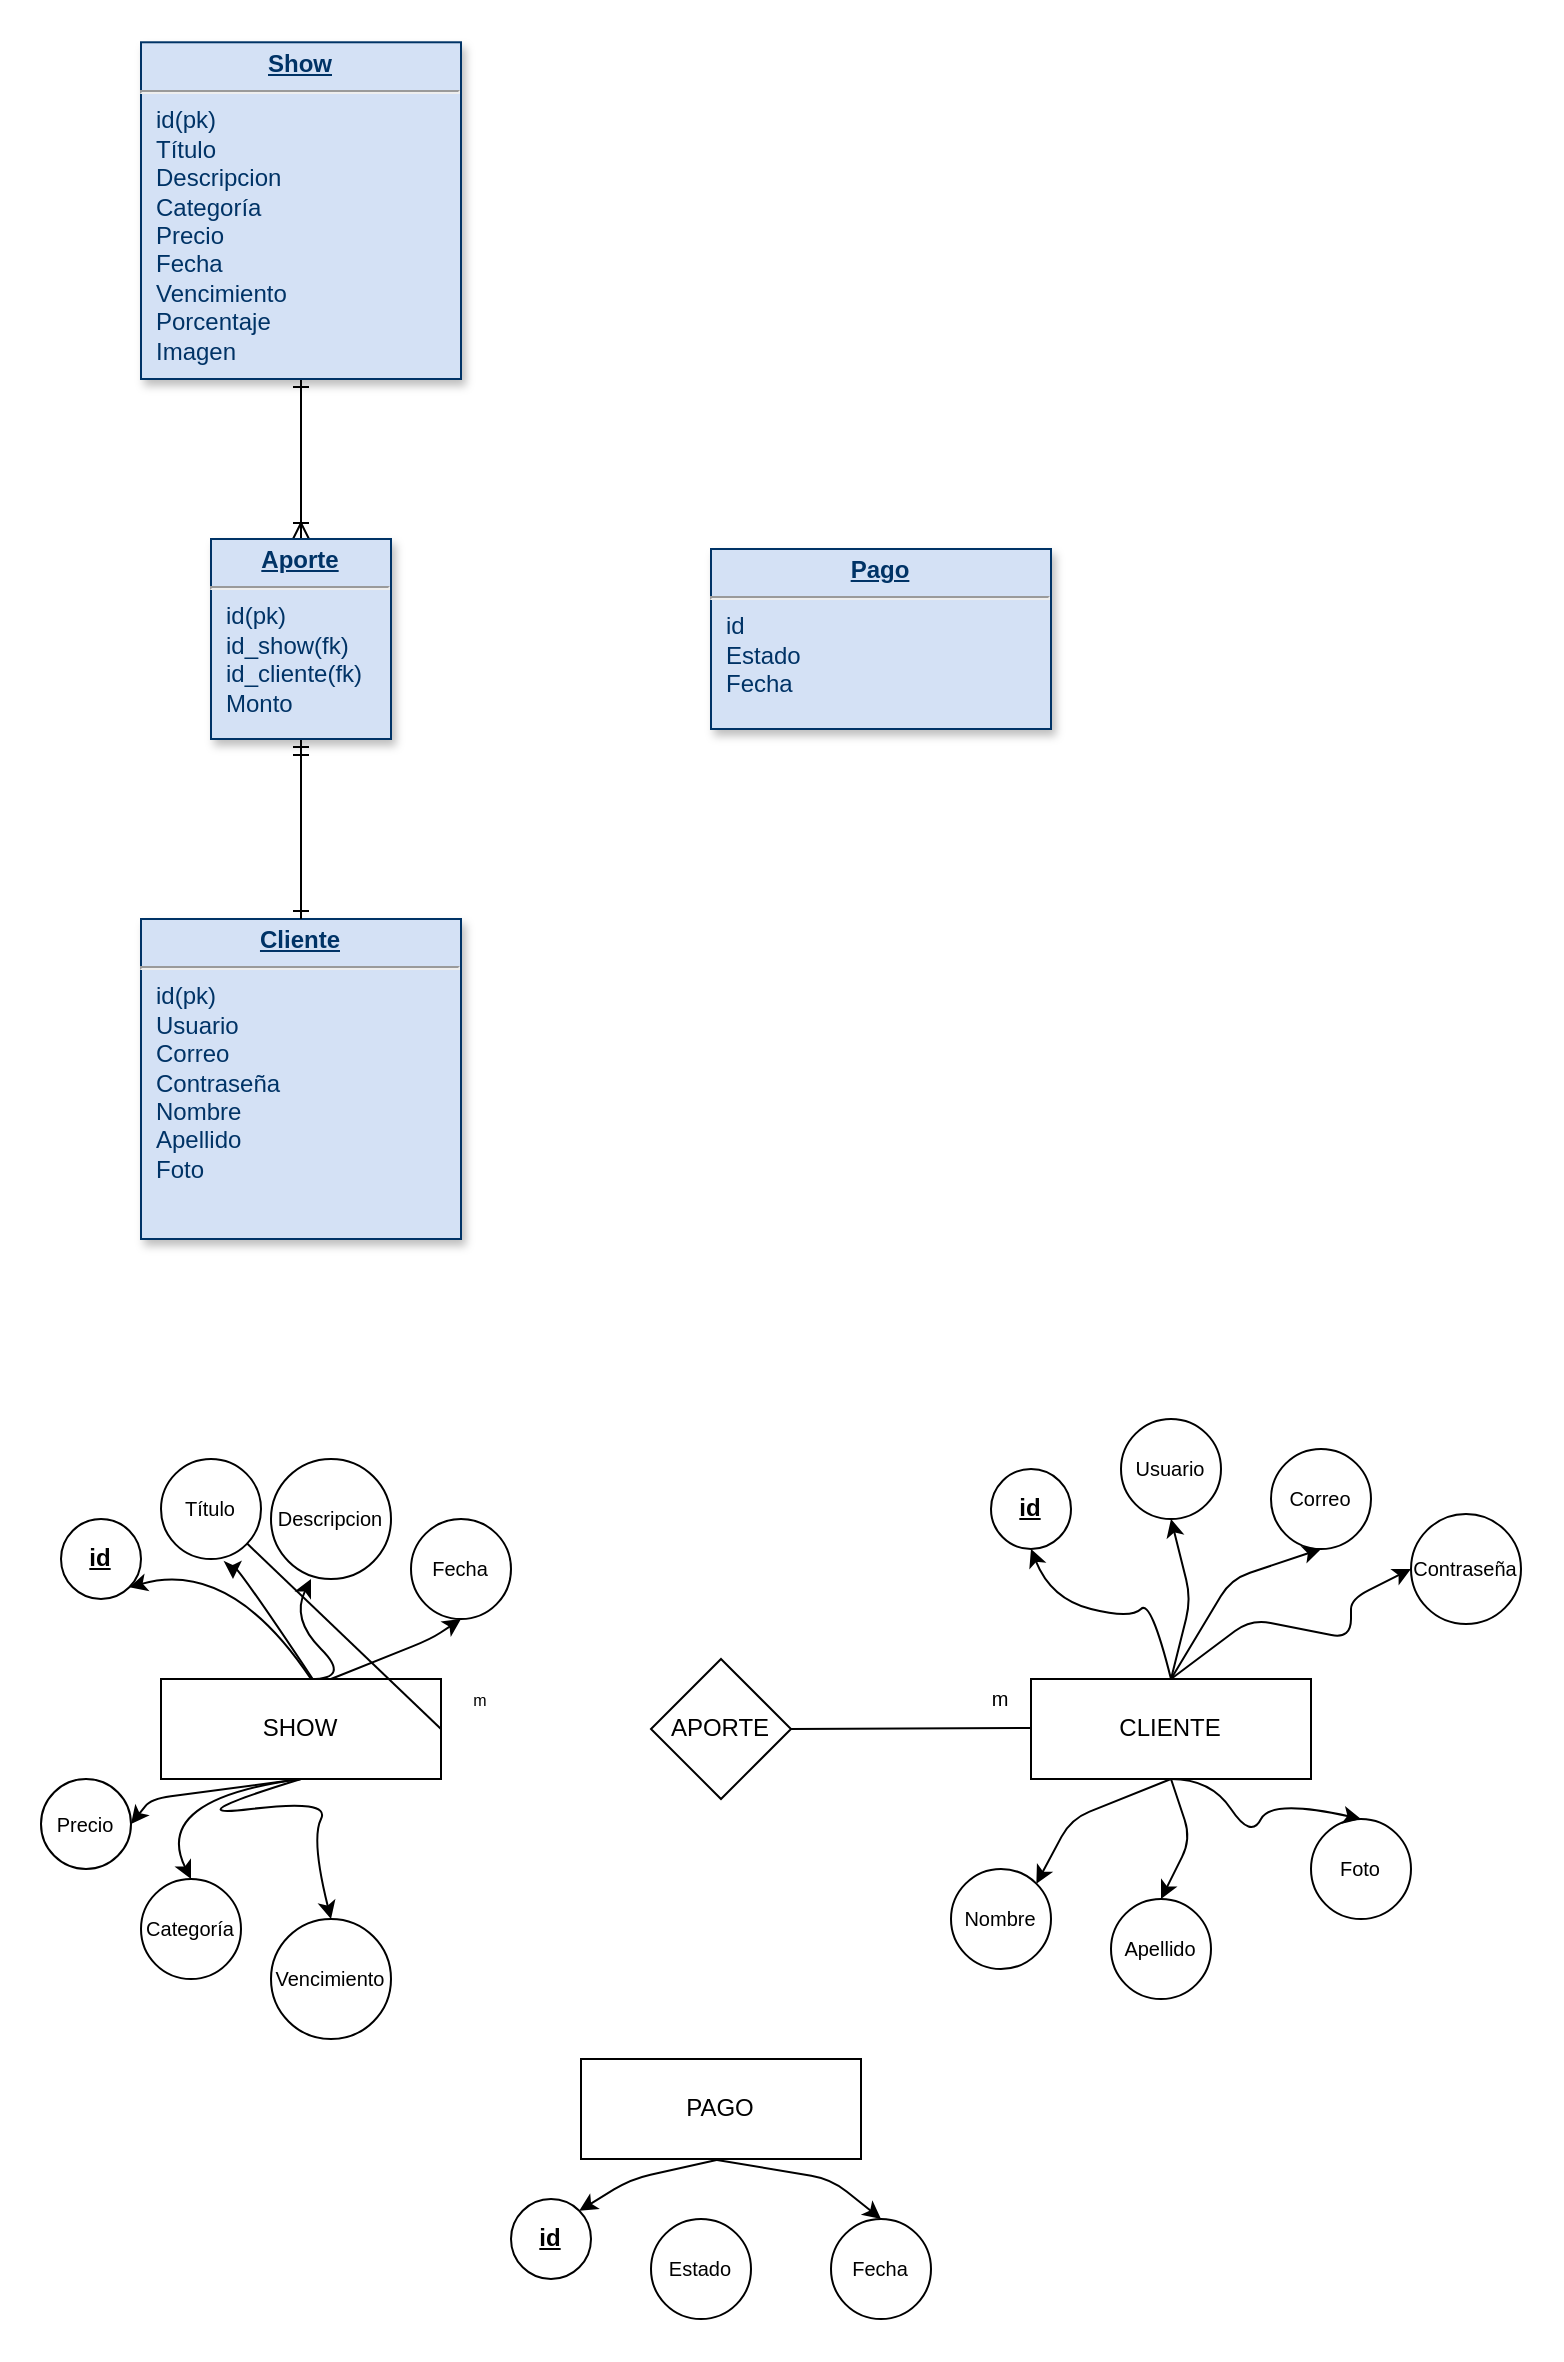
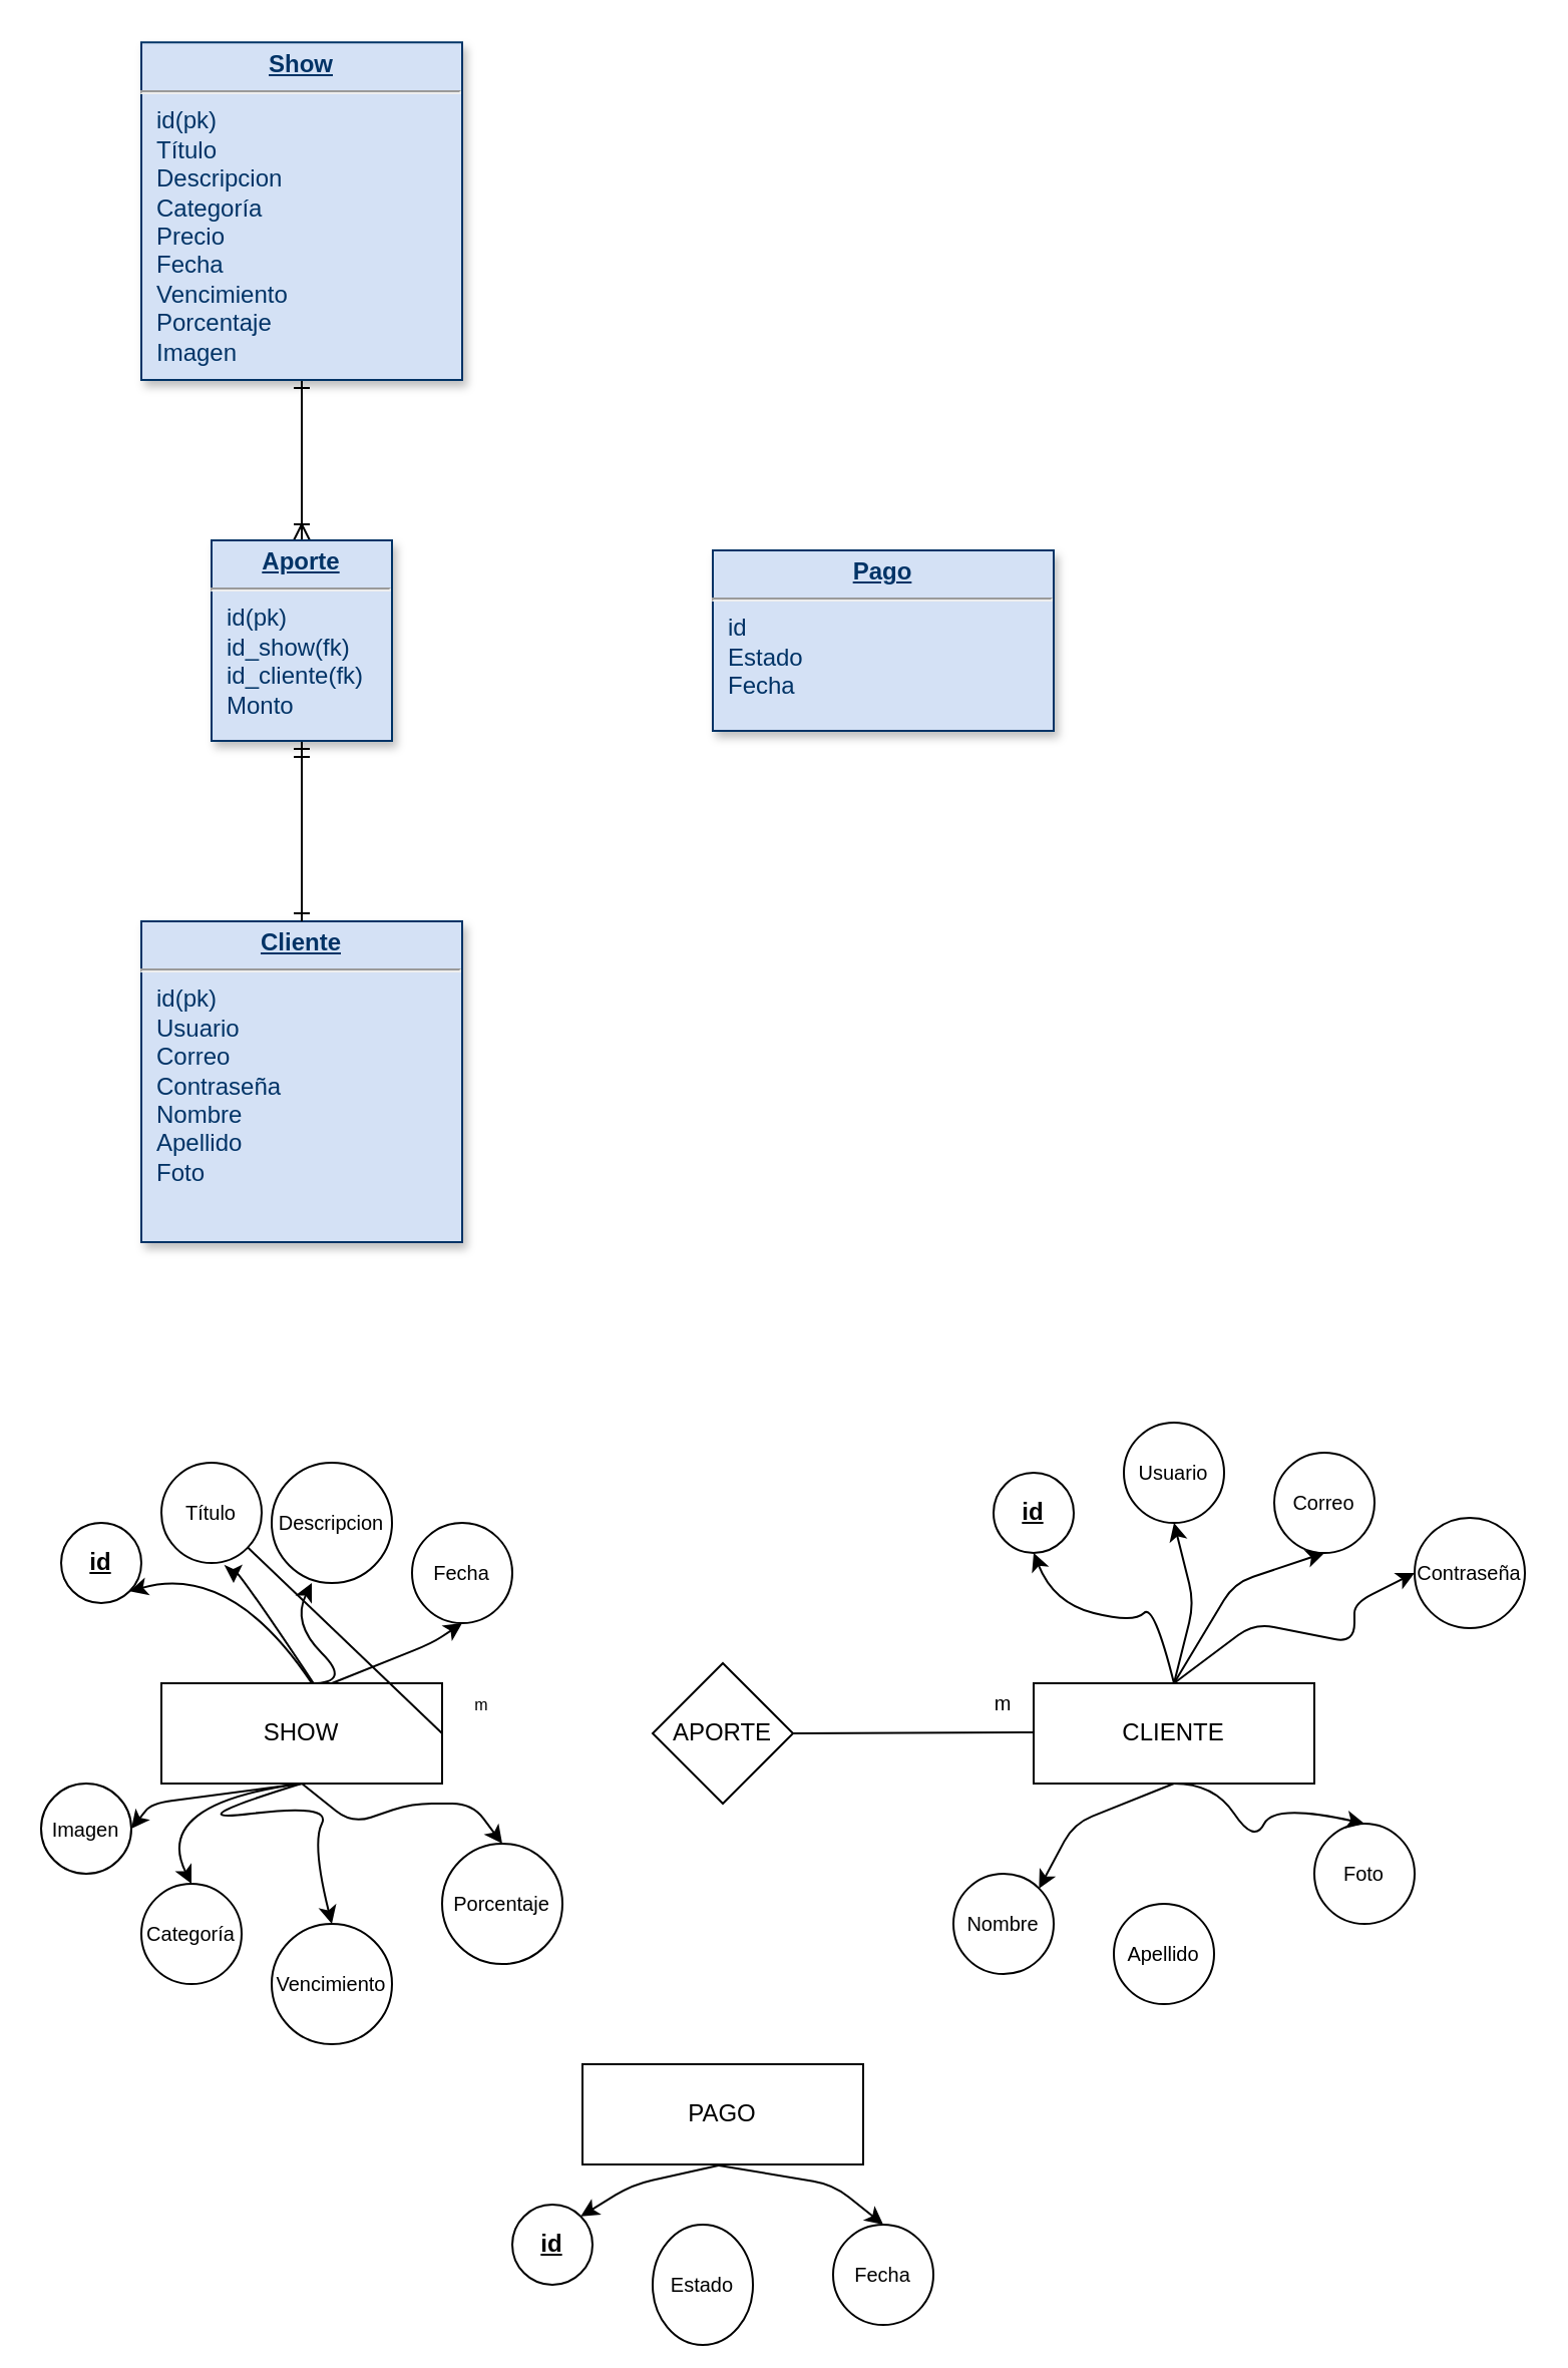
+ <mxCell id="26" value="" style="endArrow=classic;html=1;exitX=0.5;exitY=1;exitDx=0;exitDy=0;entryX=0.5;entryY=0;entryDx=0;entryDy=0;" parent="1" source="8" target="18" edge="1"><mxGeometry width="50" height="50" relative="1" as="geometry"><mxPoint x="160" y="899" as="sourcePoint" /><mxPoint x="75" y="921.5" as="targetPoint" /><Array as="points"><mxPoint x="175" y="909" /><mxPoint x="205" y="899" /><mxPoint x="235" y="899" /></Array></mxGeometry></mxCell>
- <mxCell id="16" value="&lt;span style=&quot;font-size: 10px&quot;&gt;Precio&lt;/span&gt;" style="ellipse;whiteSpace=wrap;html=1;aspect=fixed;" parent="1" vertex="1"><mxGeometry x="20" y="889" width="45" height="45" as="geometry" /></mxCell>
+ <mxCell id="16" value="&lt;span style=&quot;font-size: 10px&quot;&gt;Imagen&lt;/span&gt;" style="ellipse;whiteSpace=wrap;html=1;aspect=fixed;" parent="1" vertex="1"><mxGeometry x="20" y="889" width="45" height="45" as="geometry" /></mxCell>
- <mxCell id="43" value="" style="endArrow=classic;html=1;exitX=0.5;exitY=1;exitDx=0;exitDy=0;entryX=0.5;entryY=0;entryDx=0;entryDy=0;" parent="1" source="10" target="36" edge="1"><mxGeometry width="50" height="50" relative="1" as="geometry"><mxPoint x="585" y="1079" as="sourcePoint" /><mxPoint x="635" y="1029" as="targetPoint" /><Array as="points"><mxPoint x="595" y="919" /></Array></mxGeometry></mxCell>
+ <mxCell id="18" value="&lt;span style=&quot;font-size: 10px&quot;&gt;Porcentaje&lt;/span&gt;" style="ellipse;whiteSpace=wrap;html=1;aspect=fixed;" parent="1" vertex="1"><mxGeometry x="220" y="919" width="60" height="60" as="geometry" /></mxCell>
- <mxCell id="46" value="&lt;span style=&quot;font-size: 10px&quot;&gt;Estado&lt;/span&gt;" style="ellipse;whiteSpace=wrap;html=1;aspect=fixed;" parent="1" vertex="1"><mxGeometry x="325" y="1109" width="50" height="50" as="geometry" /></mxCell>
+ <mxCell id="46" value="&lt;span style=&quot;font-size: 10px&quot;&gt;Estado&lt;/span&gt;" style="ellipse;whiteSpace=wrap;html=1;aspect=fixed;" parent="1" vertex="1"><mxGeometry x="325" y="1109" width="50" height="60" as="geometry" /></mxCell>
